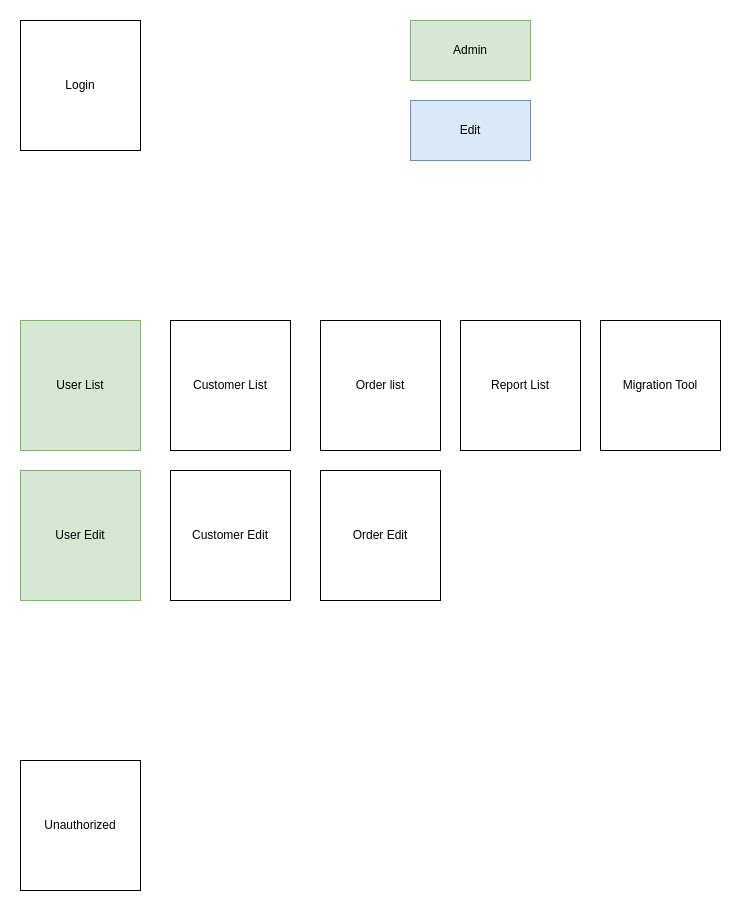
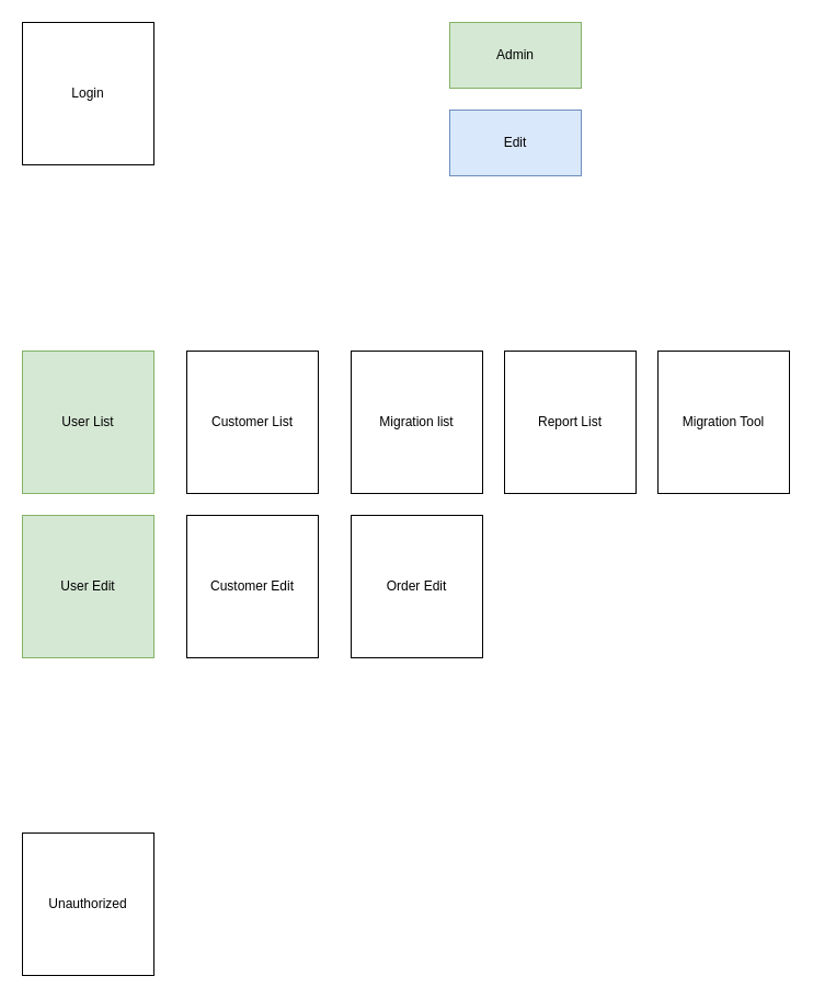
- <mxCell id="3" value="Order list" style="rounded=0;whiteSpace=wrap;html=1;" parent="1" vertex="1"><mxGeometry x="320" y="320" width="120" height="130" as="geometry" /></mxCell>
+ <mxCell id="3" value="Migration list" style="rounded=0;whiteSpace=wrap;html=1;" parent="1" vertex="1"><mxGeometry x="320" y="320" width="120" height="130" as="geometry" /></mxCell>
